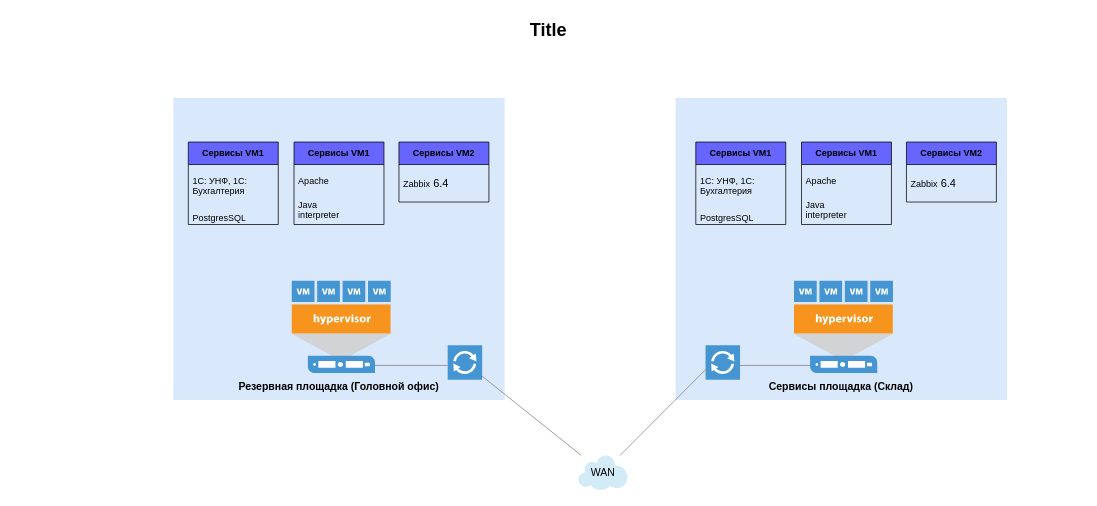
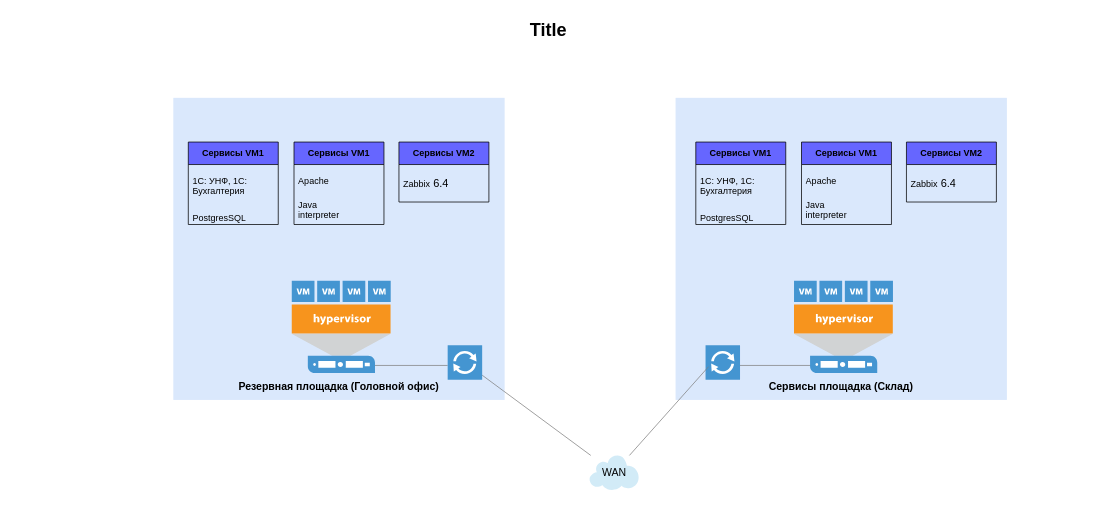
- <mxCell id="6" value="WAN" style="shadow=0;dashed=0;html=1;strokeColor=none;fillColor=#4495D1;labelPosition=center;verticalLabelPosition=middle;verticalAlign=middle;shape=mxgraph.veeam.2d.cloud;fontSize=14;align=center;" parent="1" vertex="1"><mxGeometry x="770" y="607" width="66" height="46" as="geometry" /></mxCell>
+ <mxCell id="6" value="WAN" style="shadow=0;dashed=0;html=1;strokeColor=none;fillColor=#4495D1;labelPosition=center;verticalLabelPosition=middle;verticalAlign=middle;shape=mxgraph.veeam.2d.cloud;fontSize=14;align=center;" parent="1" vertex="1"><mxGeometry x="785" y="607" width="66" height="46" as="geometry" /></mxCell>
